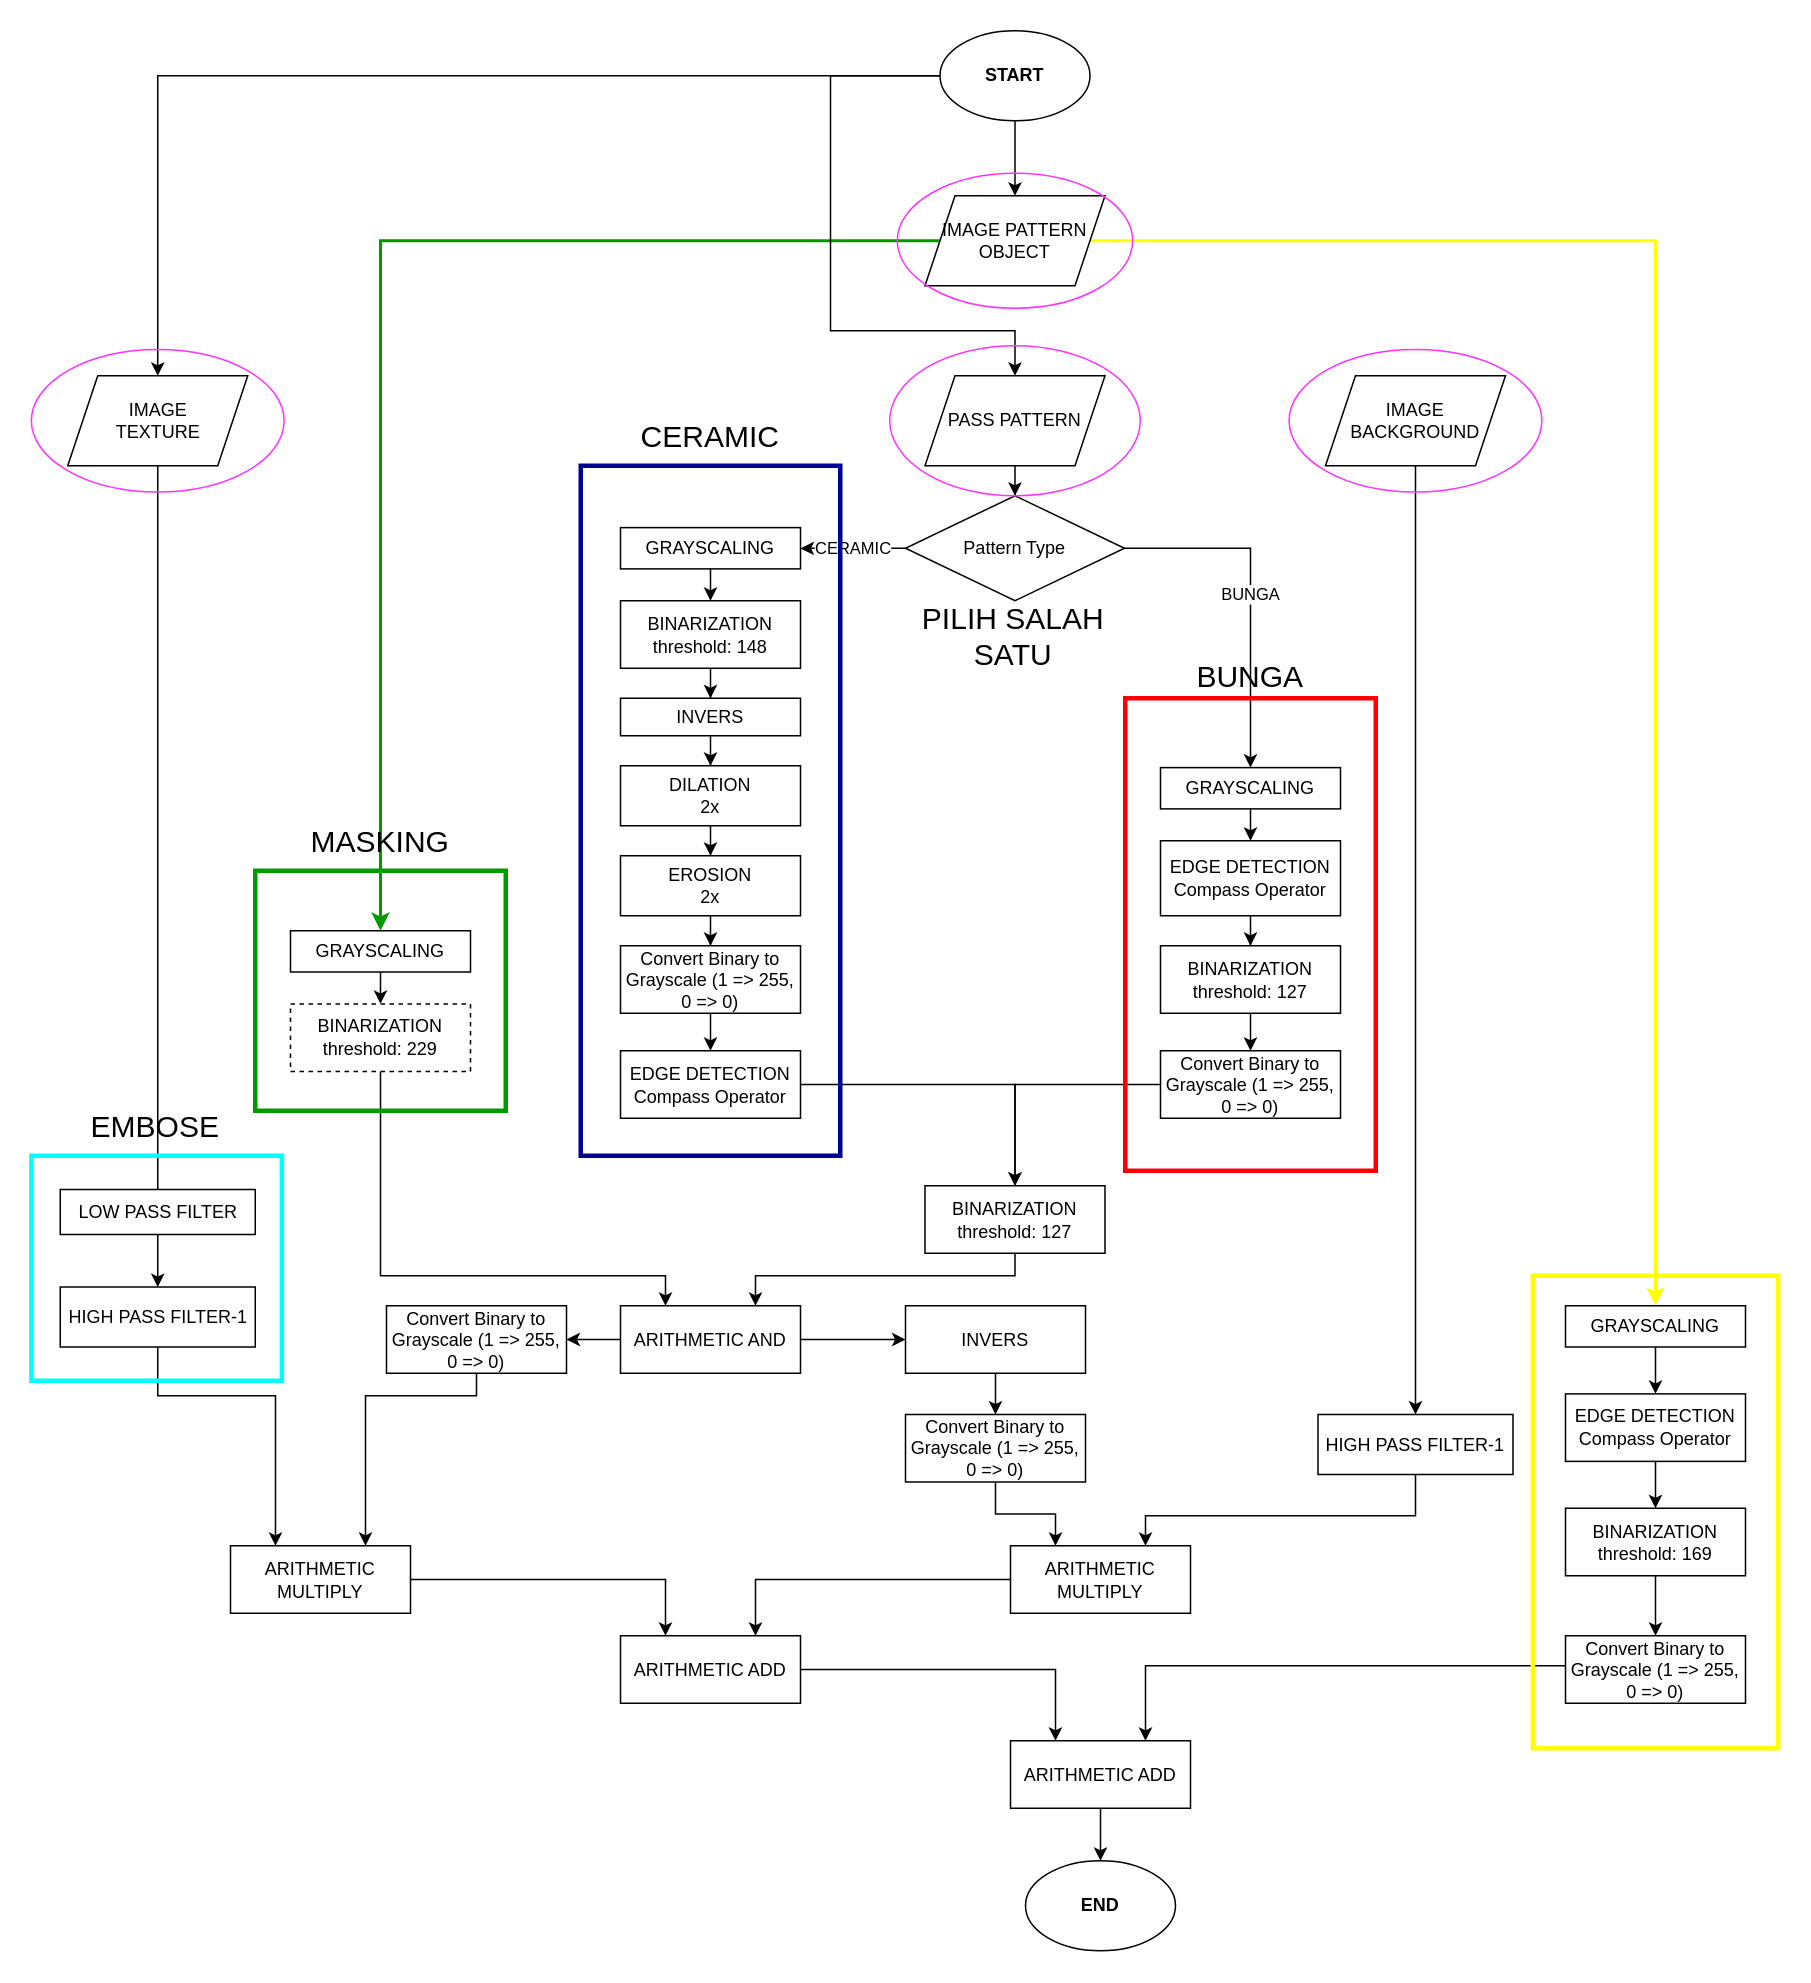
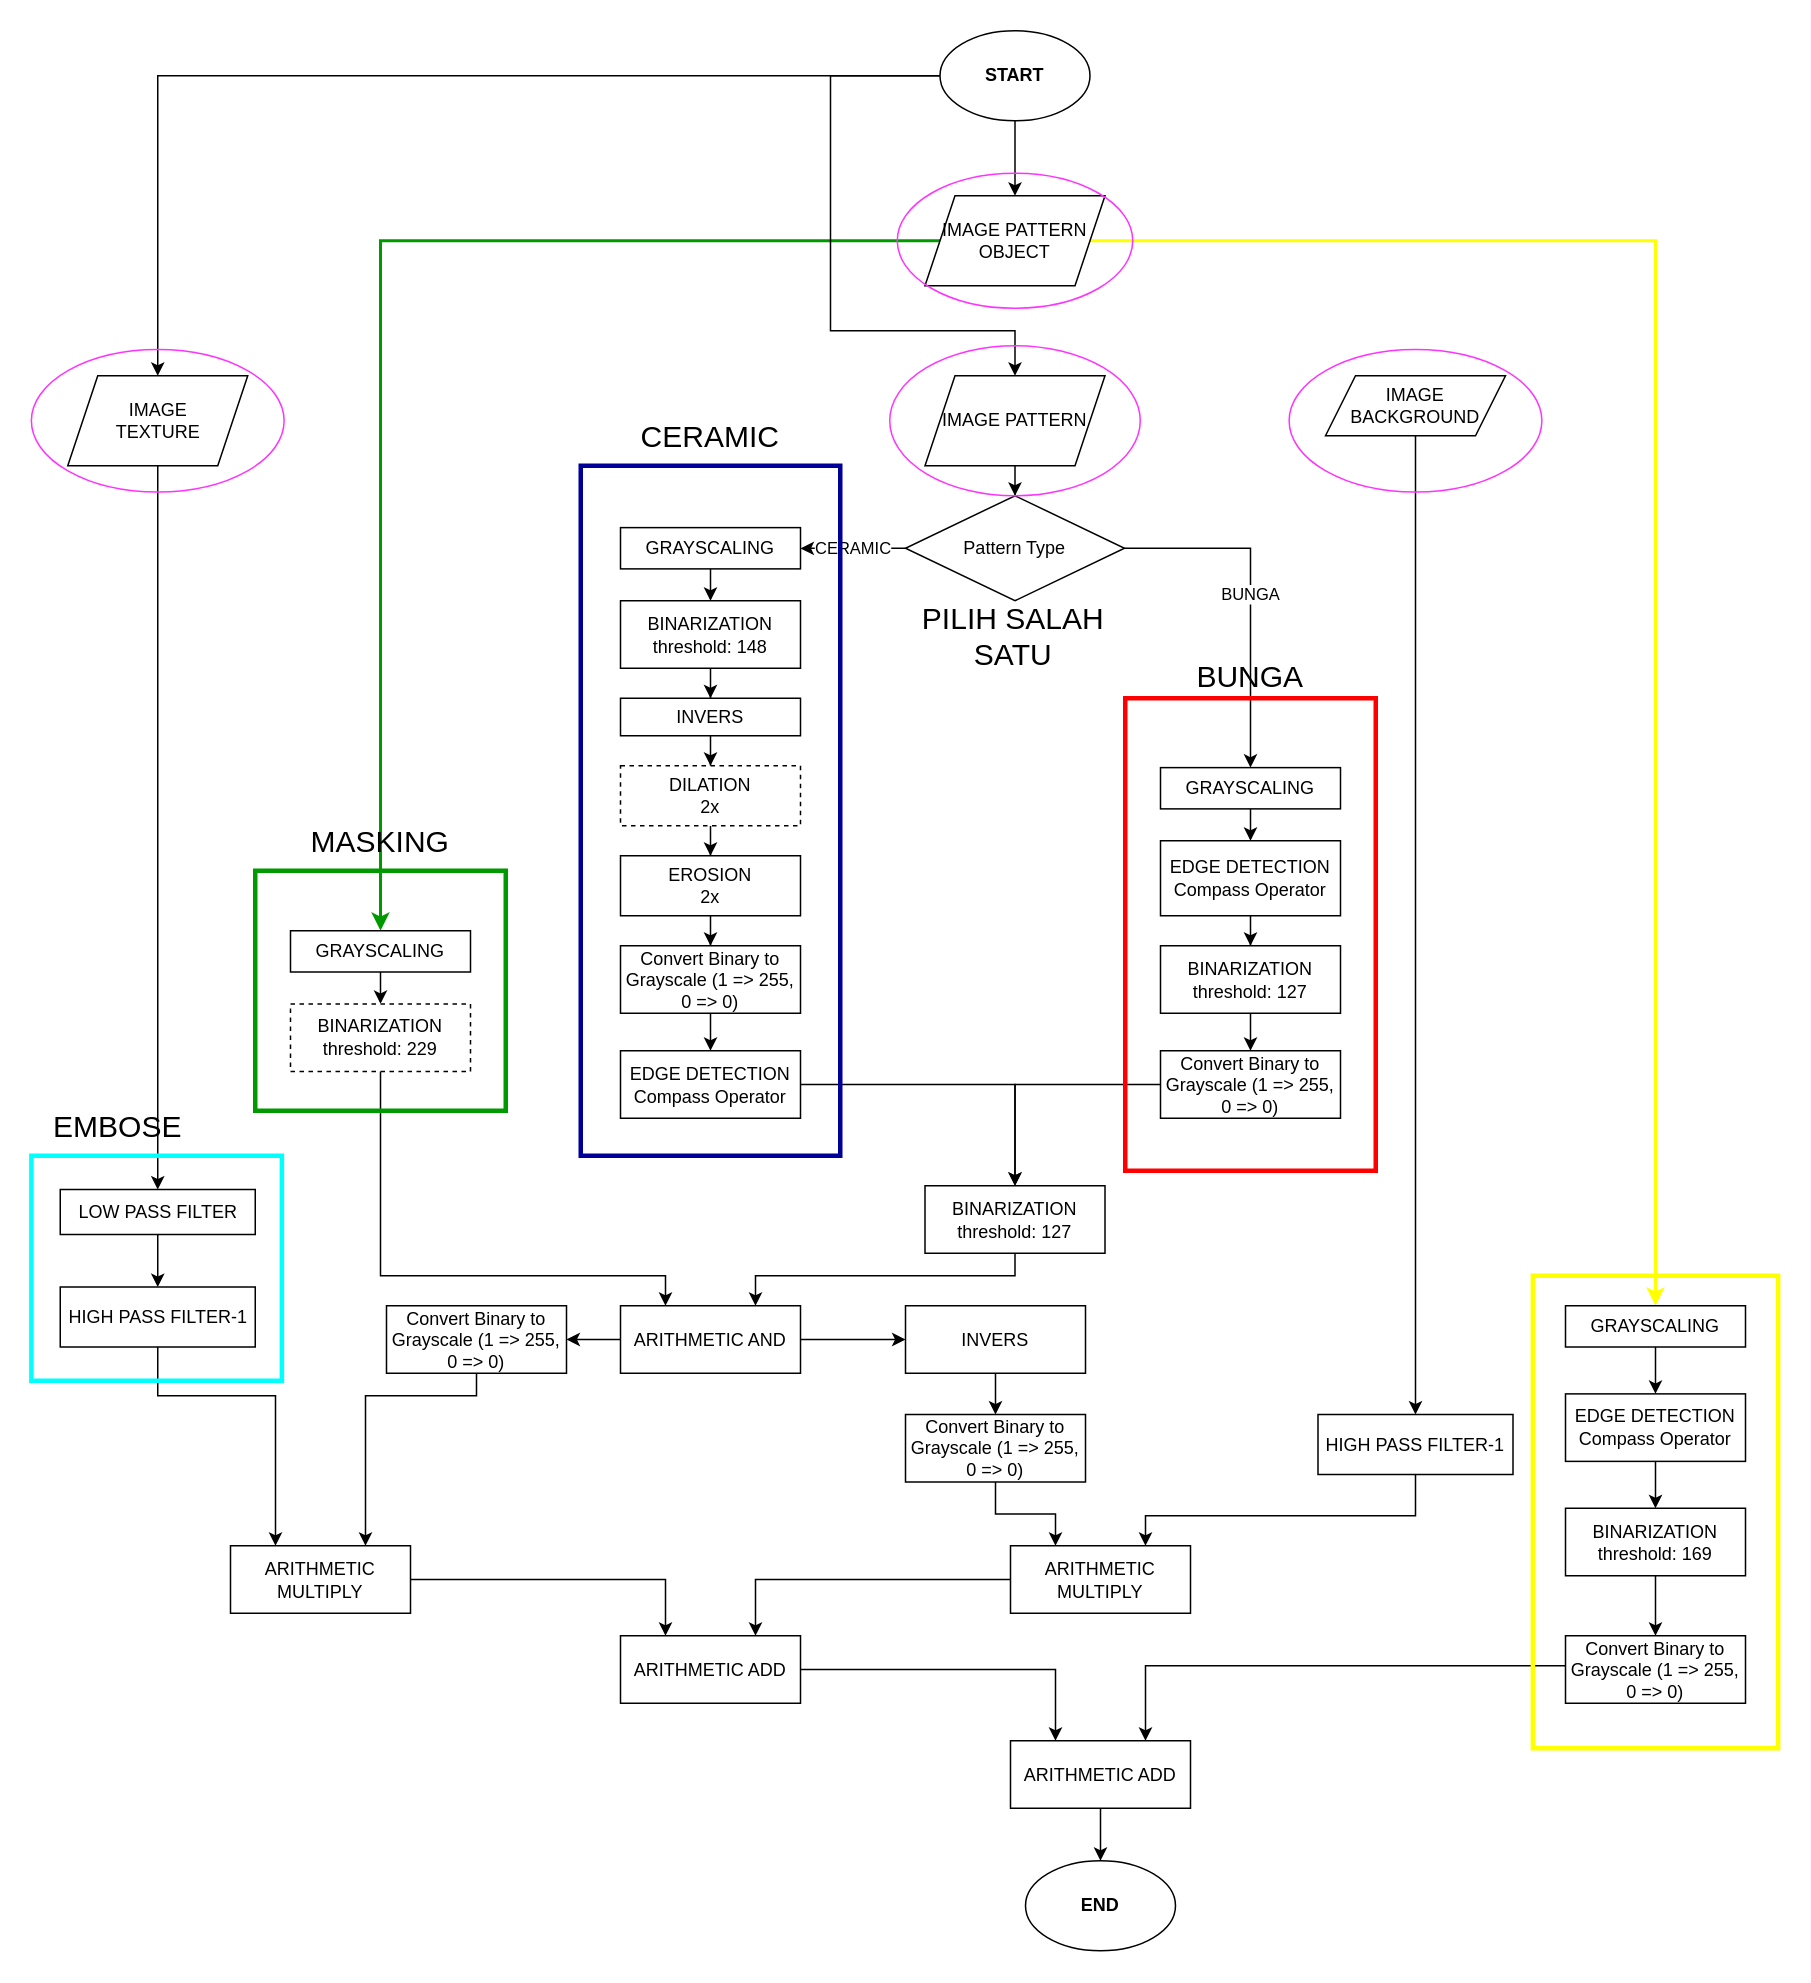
- <mxCell id="3" value="PASS PATTERN" style="shape=parallelogram;perimeter=parallelogramPerimeter;whiteSpace=wrap;html=1;fixedSize=1;" vertex="1" parent="1"><mxGeometry x="616" y="250" width="120" height="60" as="geometry" /></mxCell>
+ <mxCell id="3" value="IMAGE PATTERN" style="shape=parallelogram;perimeter=parallelogramPerimeter;whiteSpace=wrap;html=1;fixedSize=1;" vertex="1" parent="1"><mxGeometry x="616" y="250" width="120" height="60" as="geometry" /></mxCell>
- <mxCell id="54" value="IMAGE &lt;br&gt;BACKGROUND" style="shape=parallelogram;perimeter=parallelogramPerimeter;whiteSpace=wrap;html=1;fixedSize=1;" vertex="1" parent="1"><mxGeometry x="883" y="250" width="120" height="60" as="geometry" /></mxCell>
+ <mxCell id="54" value="IMAGE &lt;br&gt;BACKGROUND" style="shape=parallelogram;perimeter=parallelogramPerimeter;whiteSpace=wrap;html=1;fixedSize=1;" vertex="1" parent="1"><mxGeometry x="883" y="250" width="120" height="40" as="geometry" /></mxCell>
- <mxCell id="18" value="DILATION&lt;br&gt;2x" style="rounded=0;whiteSpace=wrap;html=1;" vertex="1" parent="1"><mxGeometry x="413" y="510" width="120" height="40" as="geometry" /></mxCell>
+ <mxCell id="18" value="DILATION&lt;br&gt;2x" style="rounded=0;whiteSpace=wrap;html=1;dashed=1;" vertex="1" parent="1"><mxGeometry x="413" y="510" width="120" height="40" as="geometry" /></mxCell>
- <mxCell id="91" value="EMBOSE" style="text;html=1;strokeColor=none;fillColor=none;align=center;verticalAlign=middle;whiteSpace=wrap;rounded=0;fontSize=20;" vertex="1" parent="1"><mxGeometry x="53" y="740" width="100" height="20" as="geometry" /></mxCell>
+ <mxCell id="91" value="EMBOSE" style="text;html=1;strokeColor=none;fillColor=none;align=center;verticalAlign=middle;whiteSpace=wrap;rounded=0;fontSize=20;" vertex="1" parent="1"><mxGeometry x="28" y="740" width="100" height="20" as="geometry" /></mxCell>
- <mxCell id="41" style="edgeStyle=orthogonalEdgeStyle;rounded=0;orthogonalLoop=1;jettySize=auto;html=1;endArrow=none;" edge="1" parent="1" source="42" target="46"><mxGeometry relative="1" as="geometry" /></mxCell>
+ <mxCell id="41" style="edgeStyle=orthogonalEdgeStyle;rounded=0;orthogonalLoop=1;jettySize=auto;html=1;" edge="1" parent="1" source="42" target="46"><mxGeometry relative="1" as="geometry" /></mxCell>
